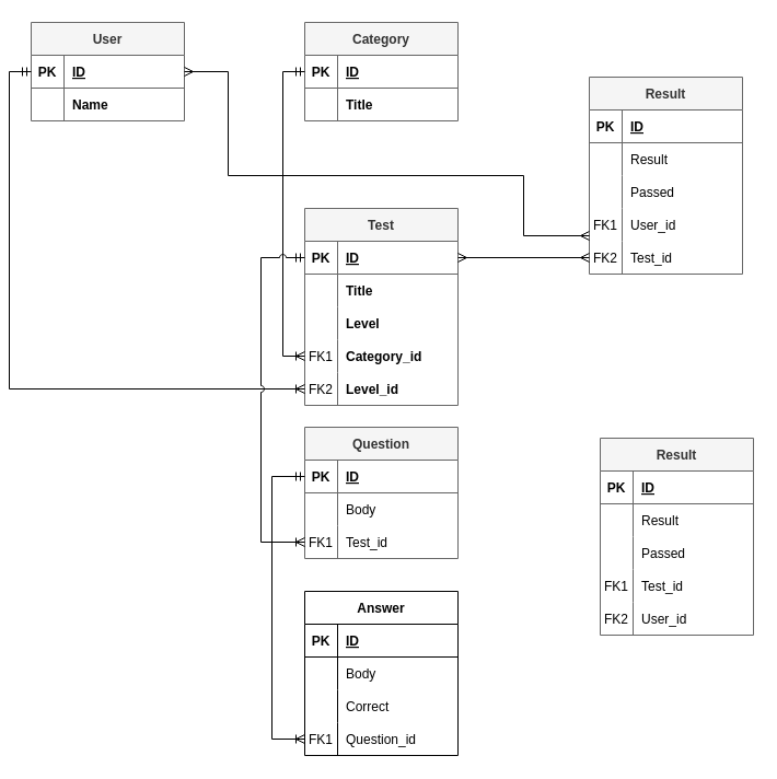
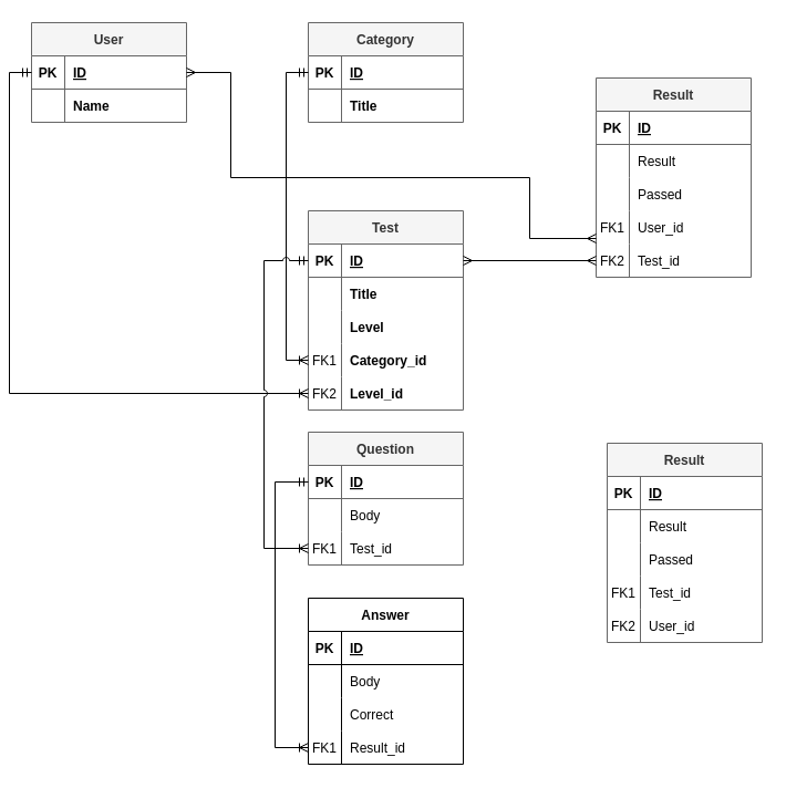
- <mxCell id="54" value="Question_id" style="shape=partialRectangle;overflow=hidden;connectable=0;fillColor=none;align=left;strokeColor=inherit;top=0;left=0;bottom=0;right=0;spacingLeft=6;" vertex="1" parent="52"><mxGeometry x="30" width="110" height="30" as="geometry"><mxRectangle width="110" height="30" as="alternateBounds" /></mxGeometry></mxCell>
+ <mxCell id="54" value="Result_id" style="shape=partialRectangle;overflow=hidden;connectable=0;fillColor=none;align=left;strokeColor=inherit;top=0;left=0;bottom=0;right=0;spacingLeft=6;" vertex="1" parent="52"><mxGeometry x="30" width="110" height="30" as="geometry"><mxRectangle width="110" height="30" as="alternateBounds" /></mxGeometry></mxCell>
